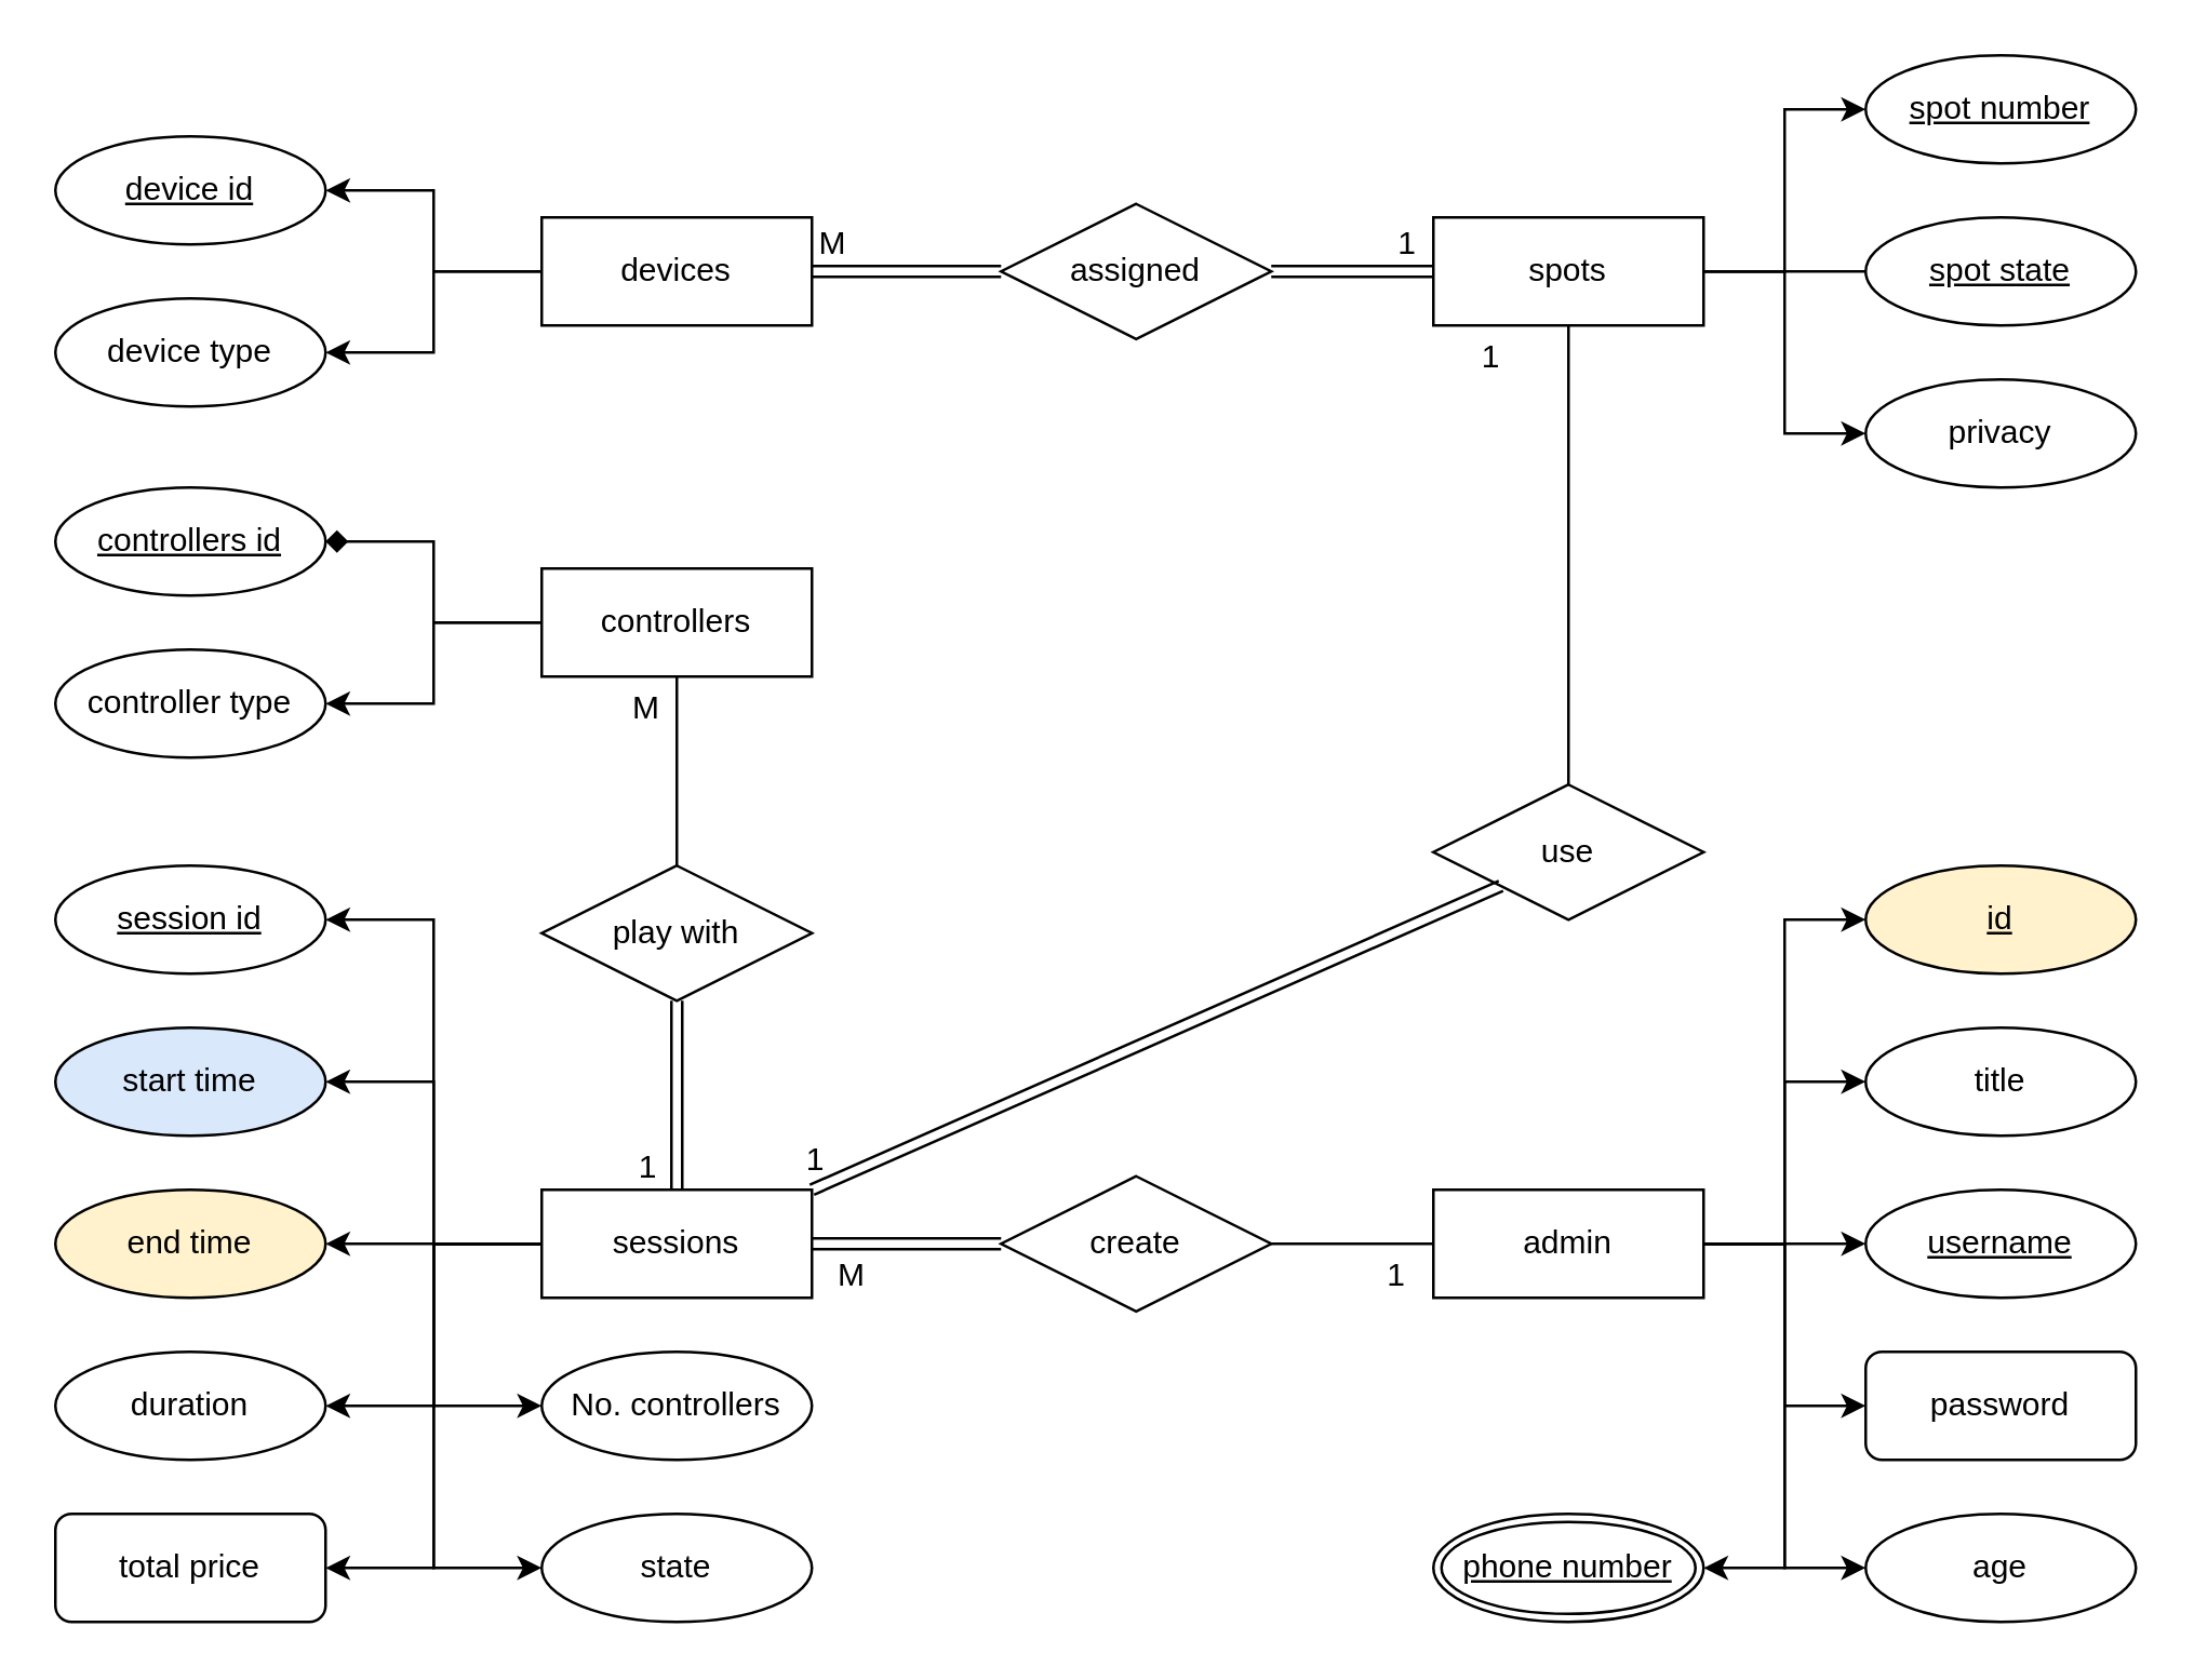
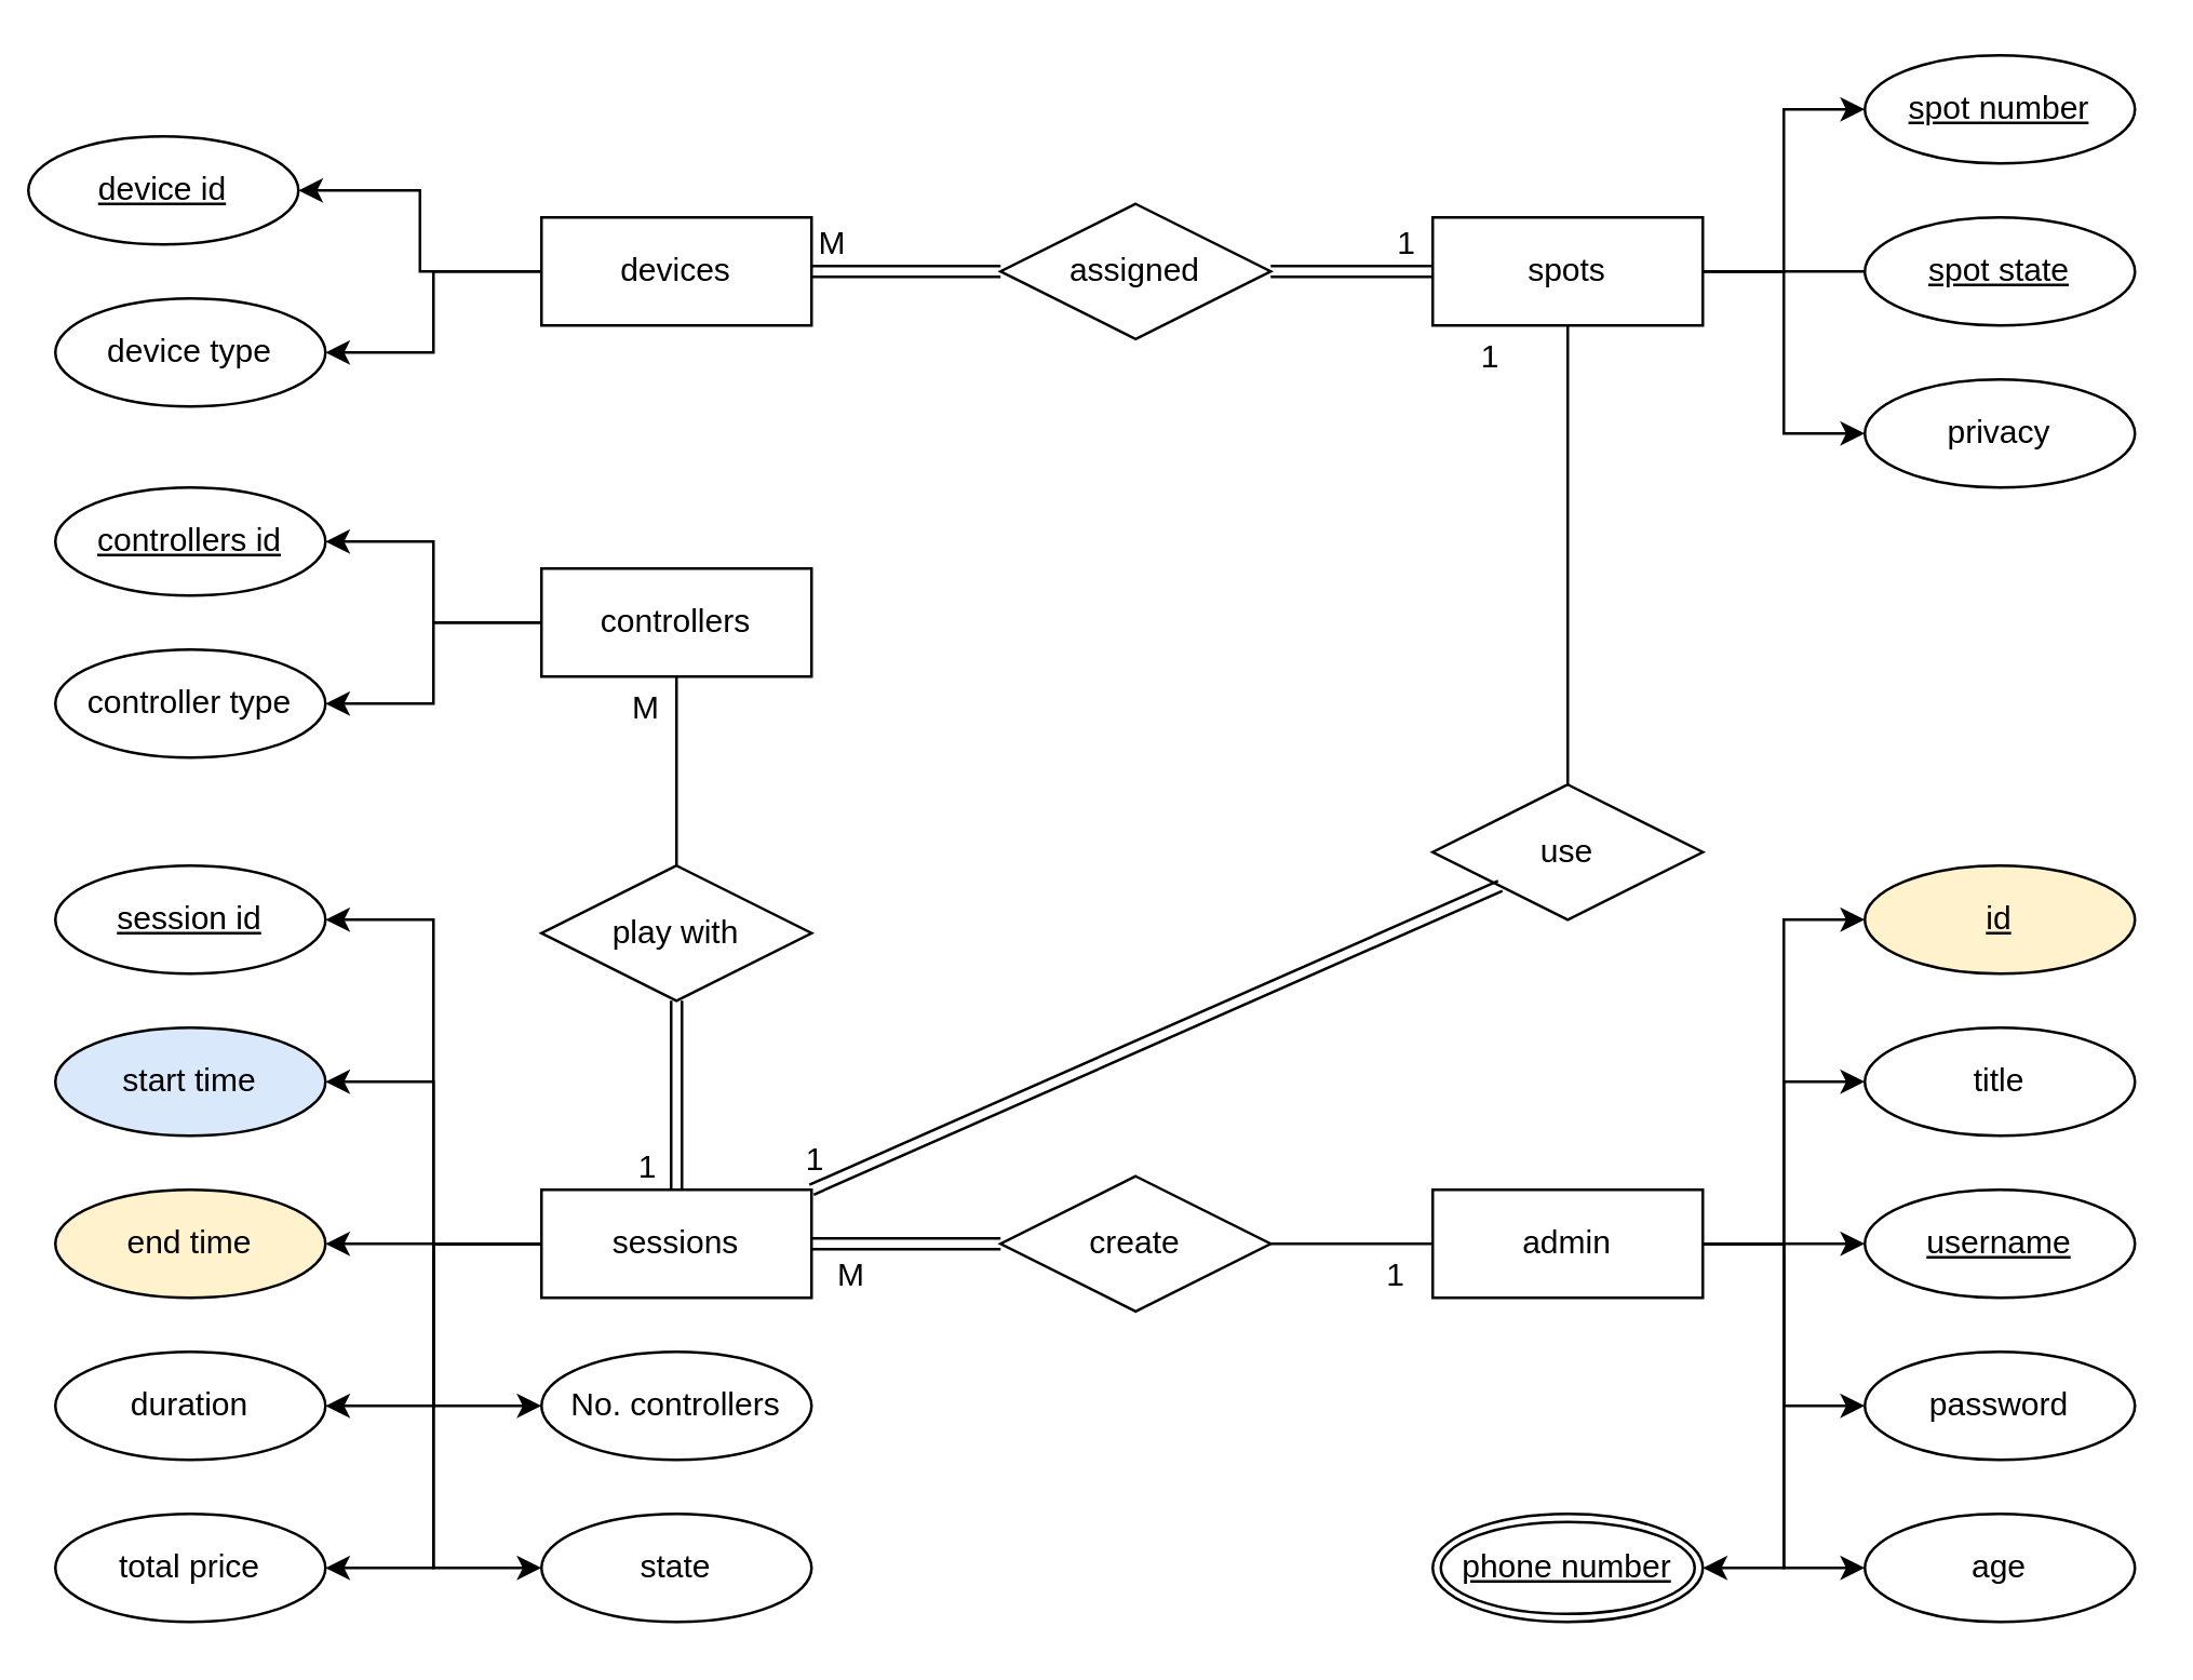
- <mxCell id="6" value="device id" style="ellipse;whiteSpace=wrap;html=1;align=center;fontStyle=4;" parent="1" vertex="1"><mxGeometry x="20" y="50" width="100" height="40" as="geometry" /></mxCell>
+ <mxCell id="6" value="device id" style="ellipse;whiteSpace=wrap;html=1;align=center;fontStyle=4;" parent="1" vertex="1"><mxGeometry x="10" y="50" width="100" height="40" as="geometry" /></mxCell>
- <mxCell id="51" style="edgeStyle=orthogonalEdgeStyle;rounded=0;orthogonalLoop=1;jettySize=auto;html=1;exitX=0;exitY=0.5;exitDx=0;exitDy=0;entryX=1;entryY=0.5;entryDx=0;entryDy=0;endArrow=diamond;" parent="1" source="53" target="55" edge="1"><mxGeometry relative="1" as="geometry" /></mxCell>
+ <mxCell id="51" style="edgeStyle=orthogonalEdgeStyle;rounded=0;orthogonalLoop=1;jettySize=auto;html=1;exitX=0;exitY=0.5;exitDx=0;exitDy=0;entryX=1;entryY=0.5;entryDx=0;entryDy=0;" parent="1" source="53" target="55" edge="1"><mxGeometry relative="1" as="geometry" /></mxCell>
- <mxCell id="33" value="password" style="whiteSpace=wrap;html=1;align=center;rounded=1;" parent="1" vertex="1"><mxGeometry x="690" y="500" width="100" height="40" as="geometry" /></mxCell>
+ <mxCell id="33" value="password" style="ellipse;whiteSpace=wrap;html=1;align=center;" parent="1" vertex="1"><mxGeometry x="690" y="500" width="100" height="40" as="geometry" /></mxCell>
- <mxCell id="37" value="total price" style="whiteSpace=wrap;html=1;align=center;rounded=1;" parent="1" vertex="1"><mxGeometry x="20" y="560" width="100" height="40" as="geometry" /></mxCell>
+ <mxCell id="37" value="total price" style="ellipse;whiteSpace=wrap;html=1;align=center;" parent="1" vertex="1"><mxGeometry x="20" y="560" width="100" height="40" as="geometry" /></mxCell>
